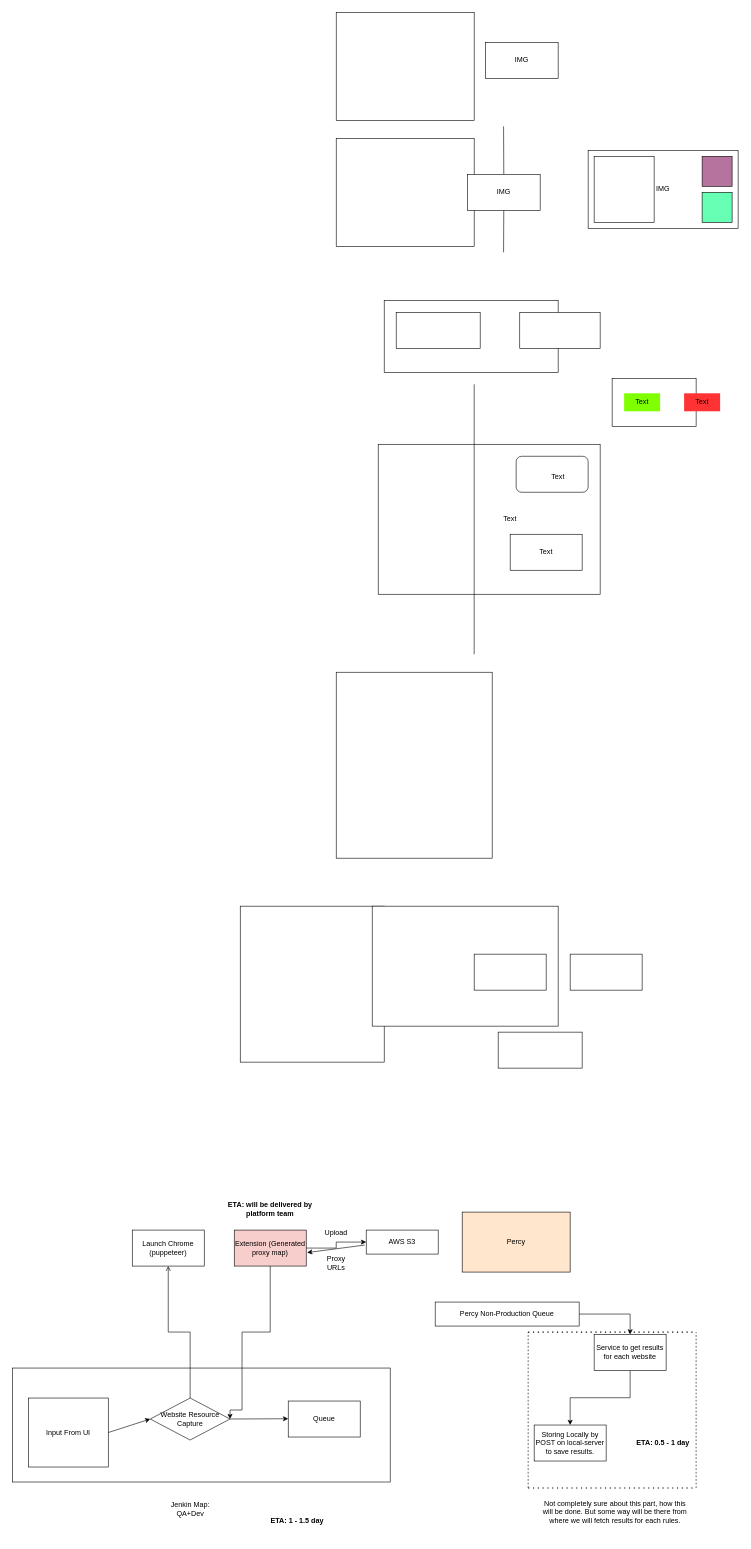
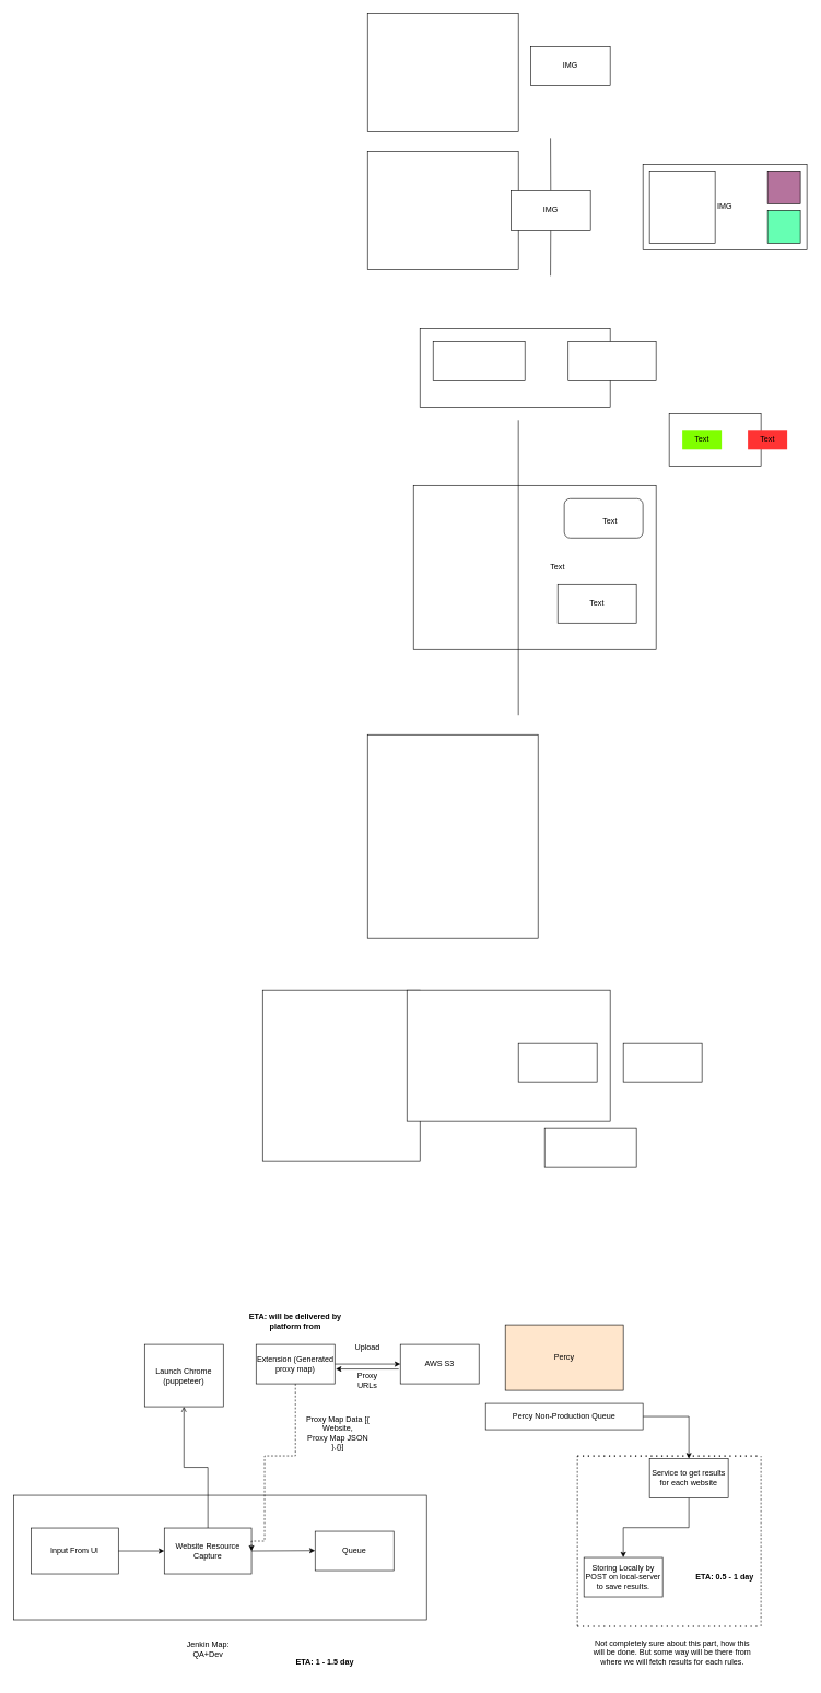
- <mxCell id="56" value="&lt;b&gt;ETA: will be delivered by platform team&lt;/b&gt;" style="text;html=1;align=center;verticalAlign=middle;whiteSpace=wrap;rounded=0;" vertex="1" parent="1"><mxGeometry x="375" y="2000" width="150" height="30" as="geometry" /></mxCell>
+ <mxCell id="56" value="&lt;b&gt;ETA: will be delivered by platform from&lt;/b&gt;" style="text;html=1;align=center;verticalAlign=middle;whiteSpace=wrap;rounded=0;" vertex="1" parent="1"><mxGeometry x="375" y="2000" width="150" height="30" as="geometry" /></mxCell>
- <mxCell id="43" value="AWS S3" style="rounded=0;whiteSpace=wrap;html=1;" vertex="1" parent="1"><mxGeometry x="610" y="2050" width="120" height="40" as="geometry" /></mxCell>
+ <mxCell id="43" value="AWS S3" style="rounded=0;whiteSpace=wrap;html=1;" vertex="1" parent="1"><mxGeometry x="610" y="2050" width="120" height="60" as="geometry" /></mxCell>
- <mxCell id="39" value="Launch Chrome (puppeteer)" style="rounded=0;whiteSpace=wrap;html=1;" vertex="1" parent="1"><mxGeometry x="220" y="2050" width="120" height="60" as="geometry" /></mxCell>
+ <mxCell id="39" value="Launch Chrome (puppeteer)" style="rounded=0;whiteSpace=wrap;html=1;" vertex="1" parent="1"><mxGeometry x="220" y="2050" width="120" height="95" as="geometry" /></mxCell>
- <mxCell id="42" value="Extension (Generated proxy map)" style="rounded=0;whiteSpace=wrap;html=1;fillColor=#f8cecc;" vertex="1" parent="1"><mxGeometry x="390" y="2050" width="120" height="60" as="geometry" /></mxCell>
+ <mxCell id="42" value="Extension (Generated proxy map)" style="rounded=0;whiteSpace=wrap;html=1;" vertex="1" parent="1"><mxGeometry x="390" y="2050" width="120" height="60" as="geometry" /></mxCell>
+ <mxCell id="47" value="Proxy Map Data [{&lt;div&gt;Website,&lt;br&gt;&lt;div&gt;Proxy Map JSON&lt;/div&gt;&lt;/div&gt;&lt;div&gt;},{}]&lt;/div&gt;" style="text;html=1;align=center;verticalAlign=middle;whiteSpace=wrap;rounded=0;" vertex="1" parent="1"><mxGeometry y="2145" width="110" height="80" as="geometry" x="460" /></mxCell>
- <mxCell id="38" value="Percy Non-Production Queue" style="rounded=0;whiteSpace=wrap;html=1;" vertex="1" parent="1"><mxGeometry x="725" y="2170" width="240" height="40" as="geometry" /></mxCell>
+ <mxCell id="38" value="Percy Non-Production Queue" style="rounded=0;whiteSpace=wrap;html=1;" vertex="1" parent="1"><mxGeometry x="740" y="2140" width="240" height="40" as="geometry" /></mxCell>
- <mxCell id="41" style="edgeStyle=orthogonalEdgeStyle;rounded=0;orthogonalLoop=1;jettySize=auto;html=1;entryX=1;entryY=0.5;entryDx=0;entryDy=0;" edge="1" parent="1" source="42" target="35"><mxGeometry relative="1" as="geometry"><Array as="points"><mxPoint x="450" y="2220" /><mxPoint x="403" y="2220" /><mxPoint x="403" y="2350" /><mxPoint x="383" y="2350" /></Array></mxGeometry></mxCell>
+ <mxCell id="41" style="edgeStyle=orthogonalEdgeStyle;rounded=0;orthogonalLoop=1;jettySize=auto;html=1;entryX=1;entryY=0.5;entryDx=0;entryDy=0;dashed=1;" edge="1" parent="1" source="42" target="35"><mxGeometry relative="1" as="geometry"><Array as="points"><mxPoint x="450" y="2220" /><mxPoint x="403" y="2220" /><mxPoint x="403" y="2350" /><mxPoint x="383" y="2350" /></Array></mxGeometry></mxCell>
- <mxCell id="35" value="Website Resource Capture" style="rhombus;whiteSpace=wrap;html=1;" vertex="1" parent="1"><mxGeometry x="250" y="2330" width="133" height="70" as="geometry" /></mxCell>
+ <mxCell id="35" value="Website Resource Capture" style="rounded=0;whiteSpace=wrap;html=1;" vertex="1" parent="1"><mxGeometry x="250" y="2330" width="133" height="70" as="geometry" /></mxCell>
- <mxCell id="33" value="Input From UI" style="rounded=0;whiteSpace=wrap;html=1;" vertex="1" parent="1"><mxGeometry x="47" y="2330" width="133" height="115" as="geometry" /></mxCell>
+ <mxCell id="33" value="Input From UI" style="rounded=0;whiteSpace=wrap;html=1;" vertex="1" parent="1"><mxGeometry x="47" y="2330" width="133" height="70" as="geometry" /></mxCell>
